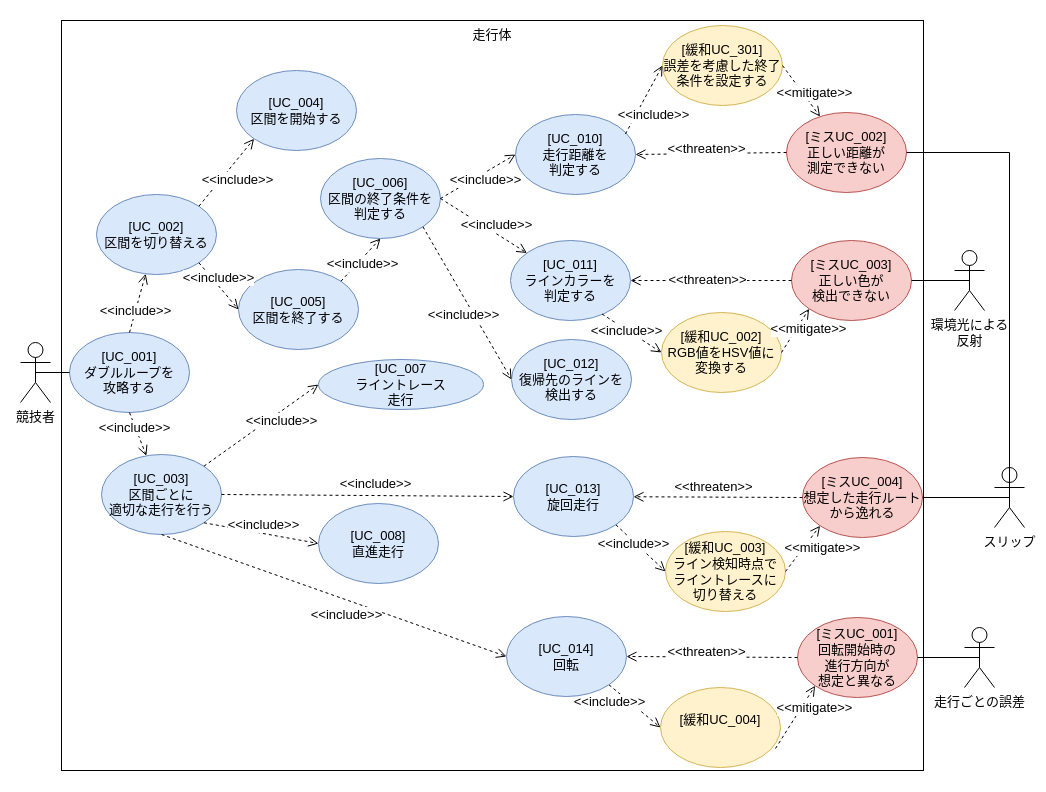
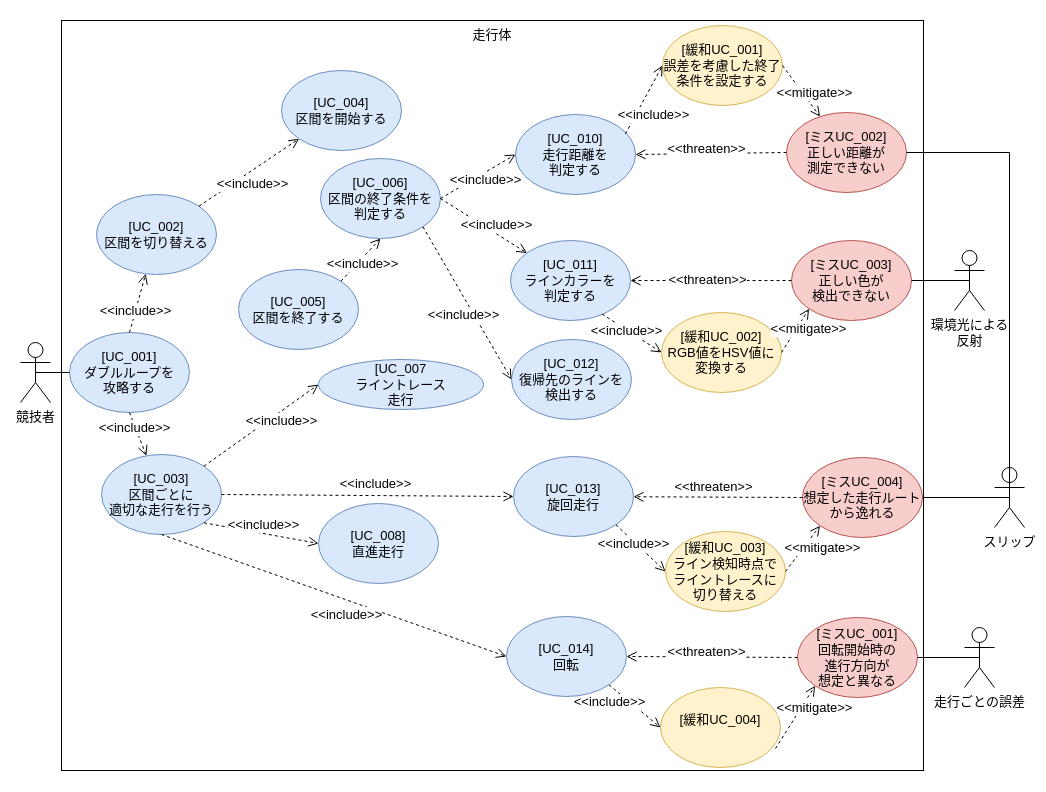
- <mxCell id="22" value="[緩和UC_301]&lt;div&gt;誤差を考慮した終了条件を設定する&lt;/div&gt;" style="ellipse;whiteSpace=wrap;html=1;fillColor=#fff2cc;strokeColor=#d6b656;fontSize=13;" parent="1" vertex="1"><mxGeometry x="662" y="25" width="120" height="80" as="geometry" /></mxCell>
+ <mxCell id="22" value="[緩和UC_001]&lt;div&gt;誤差を考慮した終了条件を設定する&lt;/div&gt;" style="ellipse;whiteSpace=wrap;html=1;fillColor=#fff2cc;strokeColor=#d6b656;fontSize=13;" parent="1" vertex="1"><mxGeometry x="662" y="25" width="120" height="80" as="geometry" /></mxCell>
- <mxCell id="43" value="[UC_004]&lt;div&gt;区間を開始する&lt;br&gt;&lt;/div&gt;" style="ellipse;whiteSpace=wrap;html=1;fillColor=#dae8fc;strokeColor=#6c8ebf;fontSize=13;" parent="1" vertex="1"><mxGeometry x="236" y="70" width="120" height="80" as="geometry" /></mxCell>
+ <mxCell id="43" value="[UC_004]&lt;div&gt;区間を開始する&lt;br&gt;&lt;/div&gt;" style="ellipse;whiteSpace=wrap;html=1;fillColor=#dae8fc;strokeColor=#6c8ebf;fontSize=13;" parent="1" vertex="1"><mxGeometry x="281" y="70" width="120" height="80" as="geometry" /></mxCell>
- <mxCell id="45" value="&amp;lt;&amp;lt;include&amp;gt;&amp;gt;" style="html=1;verticalAlign=bottom;endArrow=open;dashed=1;endSize=8;curved=0;rounded=0;entryX=0;entryY=0.5;entryDx=0;entryDy=0;exitX=1;exitY=1;exitDx=0;exitDy=0;fontSize=13;" parent="1" source="6" target="44" edge="1"><mxGeometry x="0.018" y="-1" relative="1" as="geometry"><mxPoint x="301" y="274" as="sourcePoint" /><mxPoint x="328" y="240" as="targetPoint" /><mxPoint y="1" as="offset" /></mxGeometry></mxCell>
